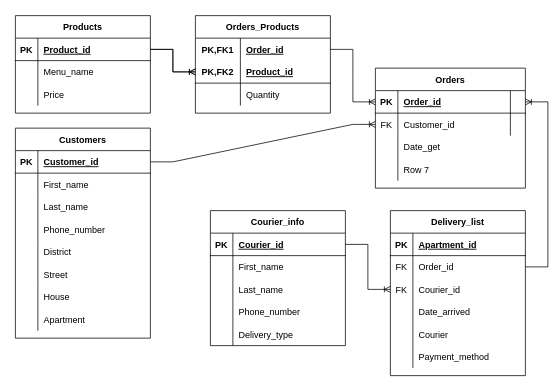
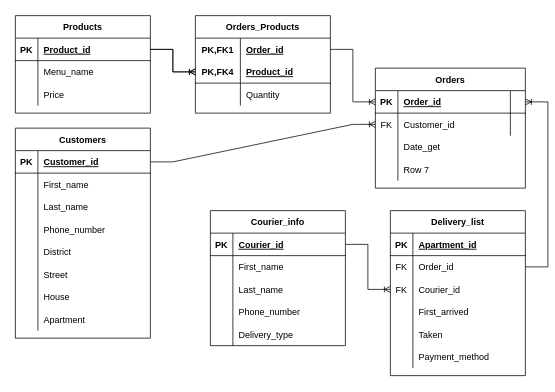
- <mxCell id="77" value="PK,FK2" style="shape=partialRectangle;connectable=0;fillColor=none;top=0;left=0;bottom=0;right=0;fontStyle=1;overflow=hidden;" vertex="1" parent="76"><mxGeometry width="60" height="30" as="geometry"><mxRectangle width="60" height="30" as="alternateBounds" /></mxGeometry></mxCell>
+ <mxCell id="77" value="PK,FK4" style="shape=partialRectangle;connectable=0;fillColor=none;top=0;left=0;bottom=0;right=0;fontStyle=1;overflow=hidden;" vertex="1" parent="76"><mxGeometry width="60" height="30" as="geometry"><mxRectangle width="60" height="30" as="alternateBounds" /></mxGeometry></mxCell>
- <mxCell id="94" value="Date_arrived" style="shape=partialRectangle;connectable=0;fillColor=none;top=0;left=0;bottom=0;right=0;align=left;spacingLeft=6;overflow=hidden;" vertex="1" parent="92"><mxGeometry x="30" width="150" height="30" as="geometry"><mxRectangle width="150" height="30" as="alternateBounds" /></mxGeometry></mxCell>
+ <mxCell id="94" value="First_arrived" style="shape=partialRectangle;connectable=0;fillColor=none;top=0;left=0;bottom=0;right=0;align=left;spacingLeft=6;overflow=hidden;" vertex="1" parent="92"><mxGeometry x="30" width="150" height="30" as="geometry"><mxRectangle width="150" height="30" as="alternateBounds" /></mxGeometry></mxCell>
- <mxCell id="97" value="Courier" style="shape=partialRectangle;connectable=0;fillColor=none;top=0;left=0;bottom=0;right=0;align=left;spacingLeft=6;overflow=hidden;" vertex="1" parent="95"><mxGeometry x="30" width="150" height="30" as="geometry"><mxRectangle width="150" height="30" as="alternateBounds" /></mxGeometry></mxCell>
+ <mxCell id="97" value="Taken" style="shape=partialRectangle;connectable=0;fillColor=none;top=0;left=0;bottom=0;right=0;align=left;spacingLeft=6;overflow=hidden;" vertex="1" parent="95"><mxGeometry x="30" width="150" height="30" as="geometry"><mxRectangle width="150" height="30" as="alternateBounds" /></mxGeometry></mxCell>
